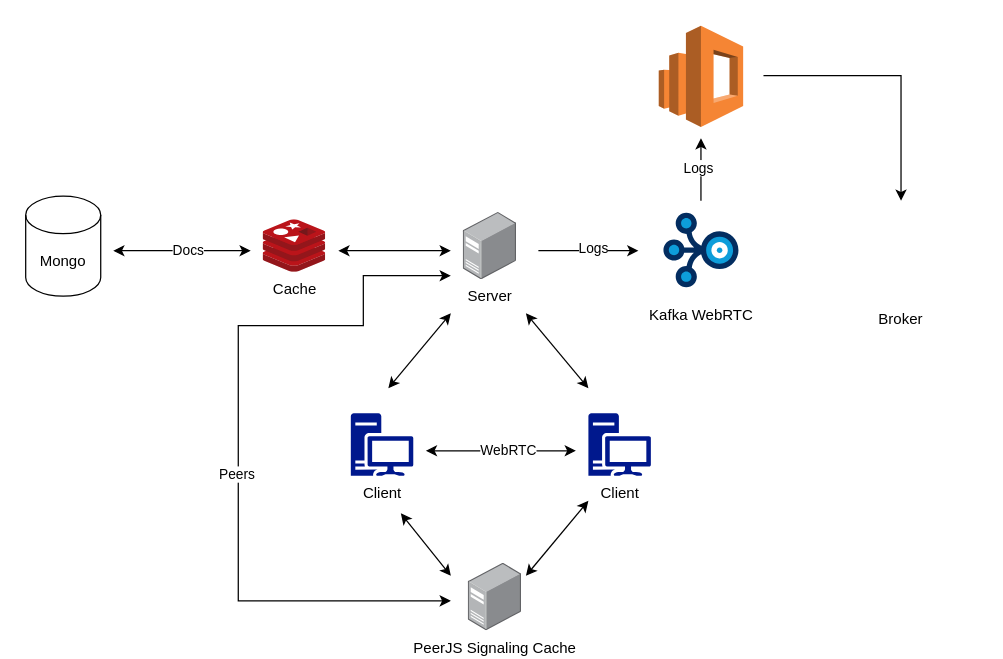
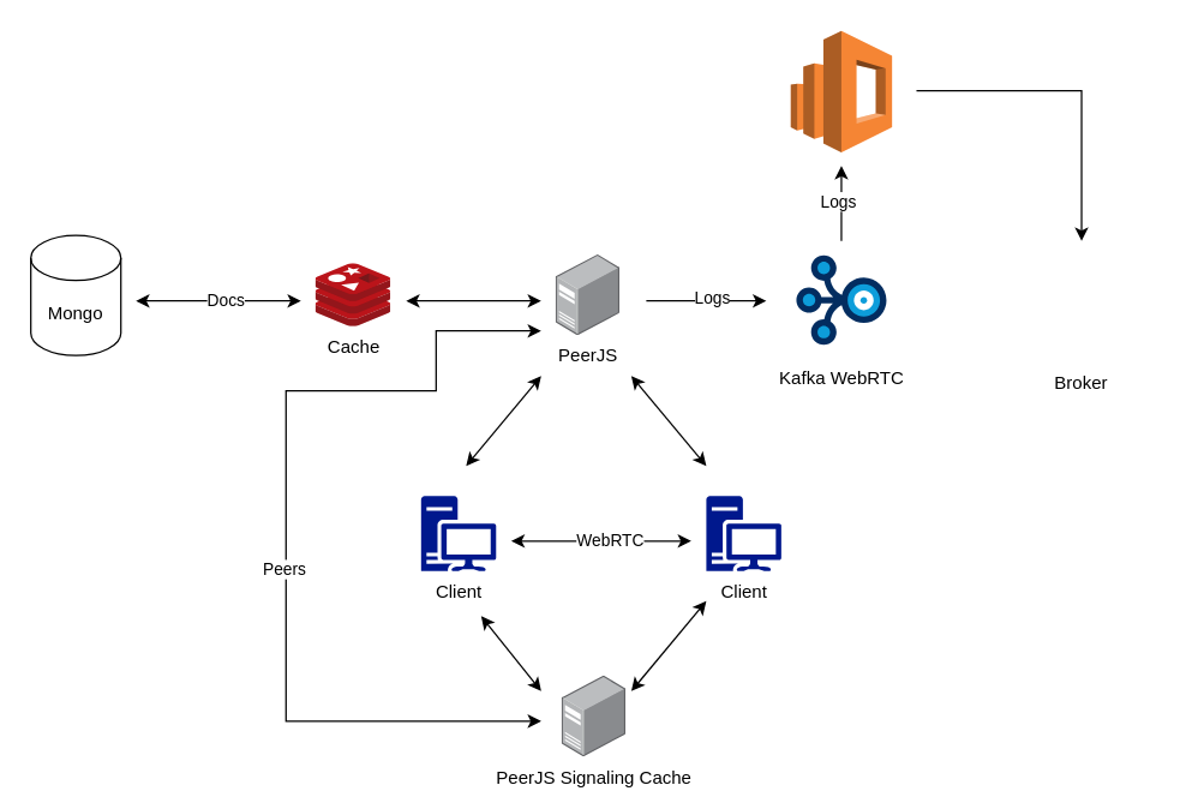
- <mxCell id="5" value="Server" style="image;points=[];aspect=fixed;html=1;align=center;shadow=0;dashed=0;image=img/lib/allied_telesis/computer_and_terminals/Server_Desktop.svg;" parent="1" vertex="1"><mxGeometry x="370" y="169.4" width="42.6" height="54" as="geometry" /></mxCell>
+ <mxCell id="5" value="PeerJS" style="image;points=[];aspect=fixed;html=1;align=center;shadow=0;dashed=0;image=img/lib/allied_telesis/computer_and_terminals/Server_Desktop.svg;" parent="1" vertex="1"><mxGeometry x="370" y="169.4" width="42.6" height="54" as="geometry" /></mxCell>
